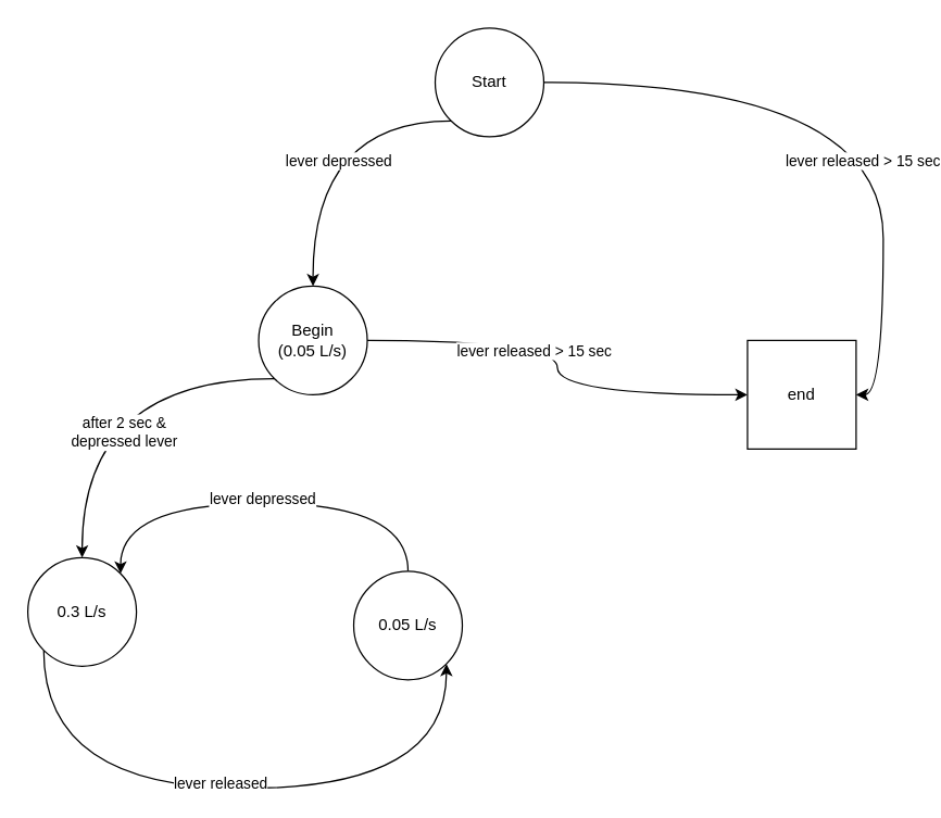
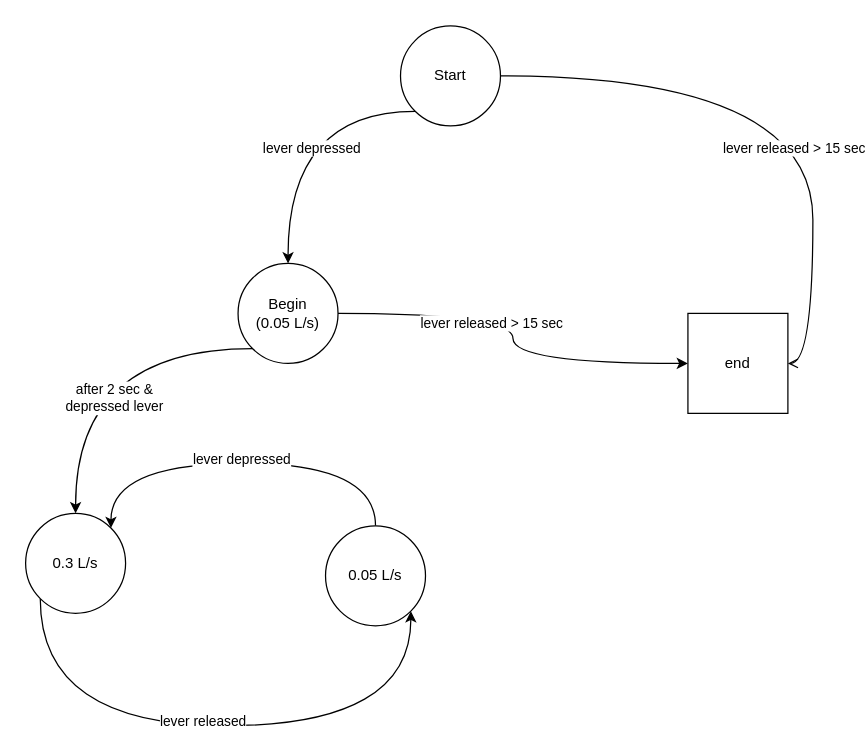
- <mxCell id="9" style="edgeStyle=orthogonalEdgeStyle;curved=1;rounded=0;orthogonalLoop=1;jettySize=auto;html=1;exitX=1;exitY=0.5;exitDx=0;exitDy=0;entryX=1;entryY=0.5;entryDx=0;entryDy=0;" parent="1" source="11" target="18" edge="1"><mxGeometry relative="1" as="geometry" /></mxCell>
+ <mxCell id="9" style="edgeStyle=orthogonalEdgeStyle;curved=1;rounded=0;orthogonalLoop=1;jettySize=auto;html=1;exitX=1;exitY=0.5;exitDx=0;exitDy=0;entryX=1;entryY=0.5;entryDx=0;entryDy=0;endArrow=open;" parent="1" source="11" target="18" edge="1"><mxGeometry relative="1" as="geometry" /></mxCell>
